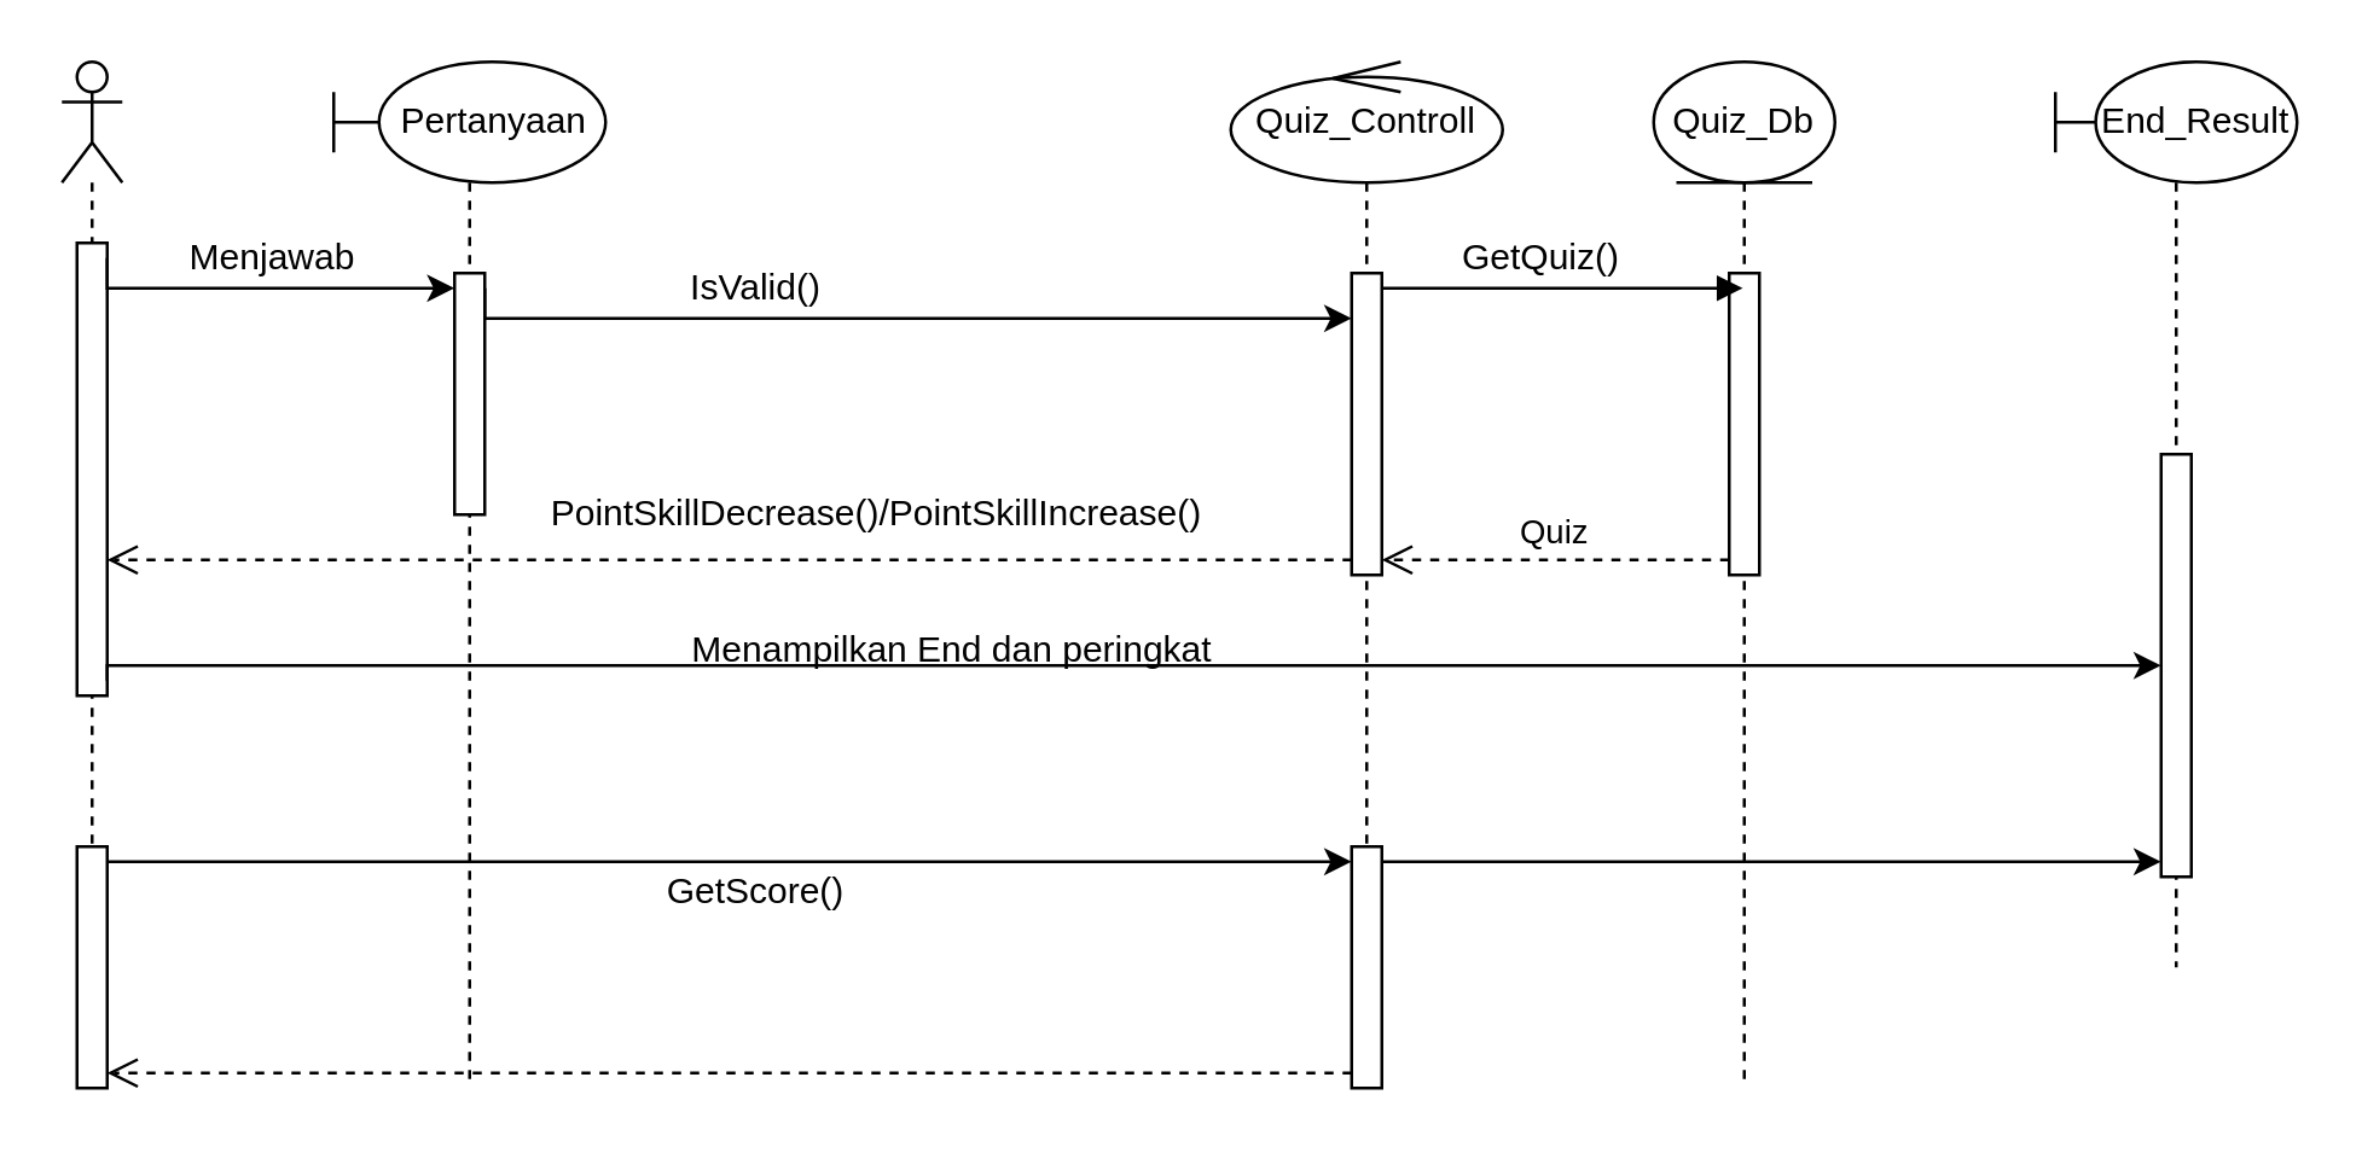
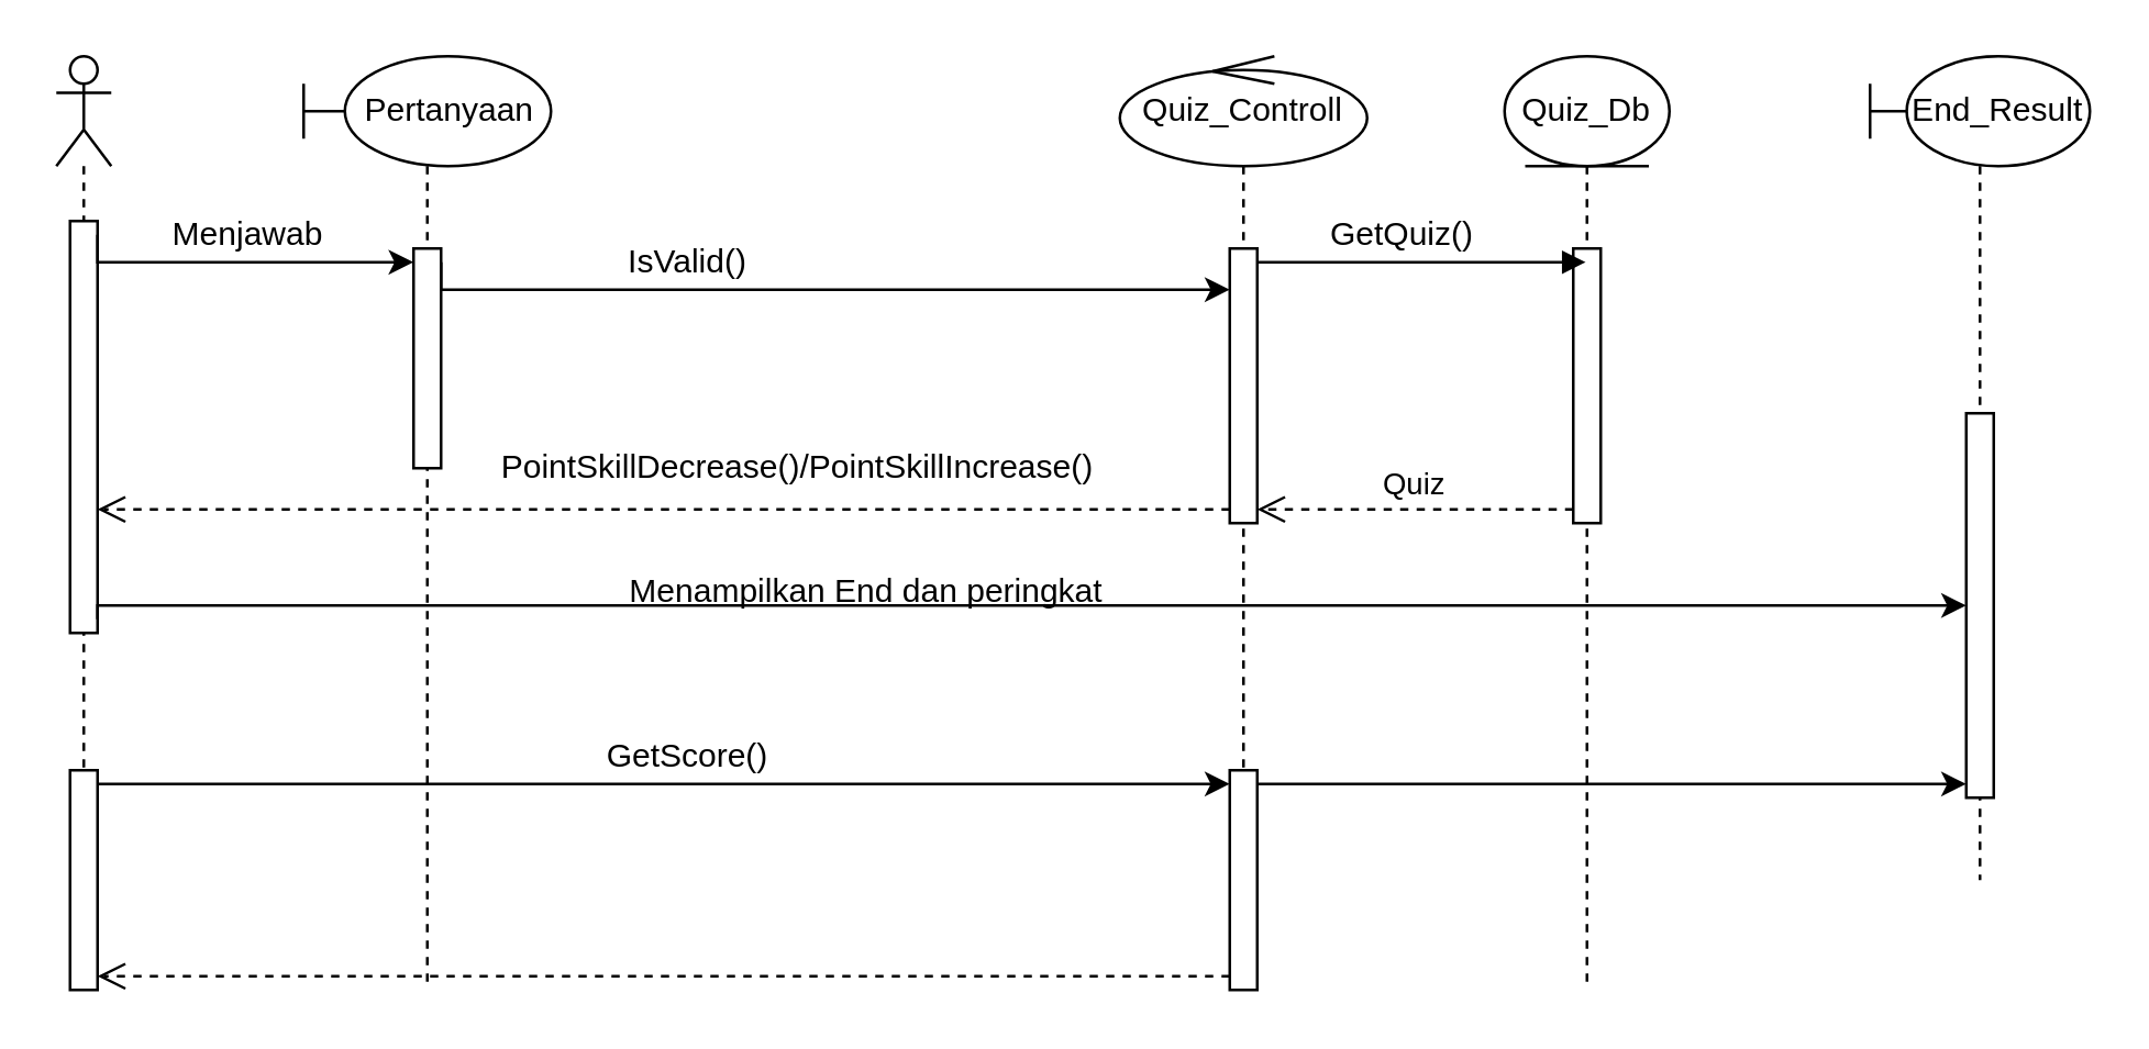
- <mxCell id="25" value="GetScore()" style="text;html=1;strokeColor=none;fillColor=none;align=center;verticalAlign=middle;whiteSpace=wrap;rounded=0;" vertex="1" parent="1"><mxGeometry x="220" y="280" width="60" height="30" as="geometry" /></mxCell>
+ <mxCell id="25" value="GetScore()" style="text;html=1;strokeColor=none;fillColor=none;align=center;verticalAlign=middle;whiteSpace=wrap;rounded=0;" vertex="1" parent="1"><mxGeometry x="220" y="260" width="60" height="30" as="geometry" /></mxCell>
